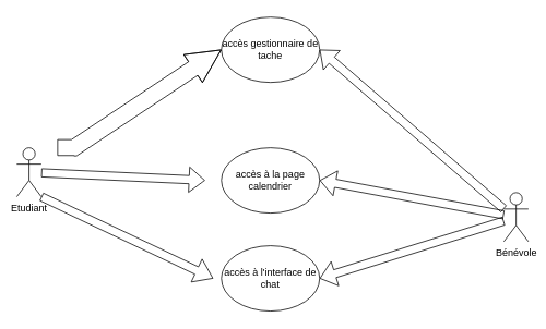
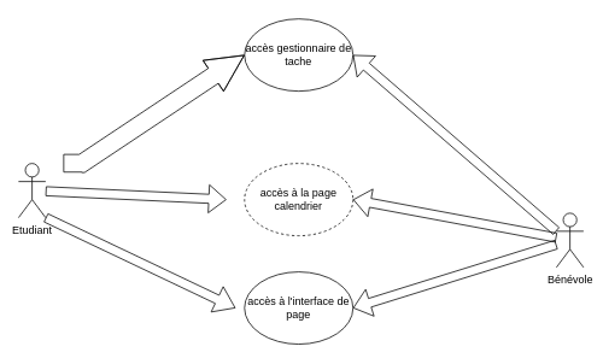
- <mxCell id="5" value="accès à la page calendrier" style="ellipse;whiteSpace=wrap;html=1;" vertex="1" parent="1"><mxGeometry x="270" y="180" width="120" height="80" as="geometry" /></mxCell>
+ <mxCell id="5" value="accès à la page calendrier" style="ellipse;whiteSpace=wrap;html=1;dashed=1;" vertex="1" parent="1"><mxGeometry x="270" y="180" width="120" height="80" as="geometry" /></mxCell>
- <mxCell id="6" value="accès à l'interface de chat" style="ellipse;whiteSpace=wrap;html=1;" vertex="1" parent="1"><mxGeometry x="270" y="300" width="120" height="80" as="geometry" /></mxCell>
+ <mxCell id="6" value="accès à l'interface de page" style="ellipse;whiteSpace=wrap;html=1;" vertex="1" parent="1"><mxGeometry x="270" y="300" width="120" height="80" as="geometry" /></mxCell>
